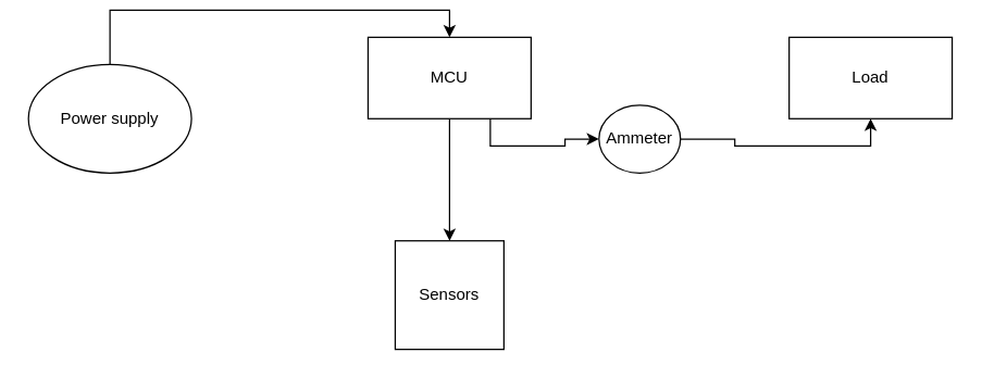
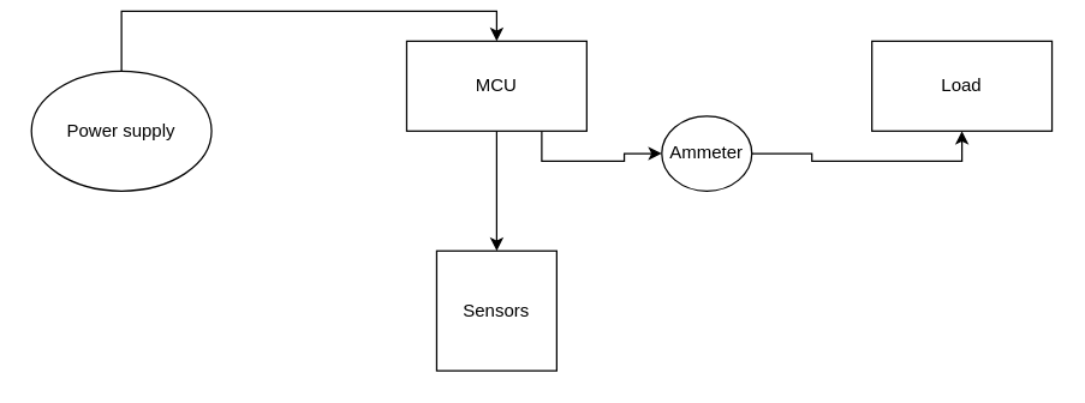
- <mxCell id="5" value="Sensors" style="whiteSpace=wrap;html=1;aspect=fixed;" vertex="1" parent="1"><mxGeometry x="290" y="170" width="80" height="80" as="geometry" /></mxCell>
+ <mxCell id="5" value="Sensors" style="whiteSpace=wrap;html=1;aspect=fixed;" vertex="1" parent="1"><mxGeometry x="290" y="160" width="80" height="80" as="geometry" /></mxCell>
